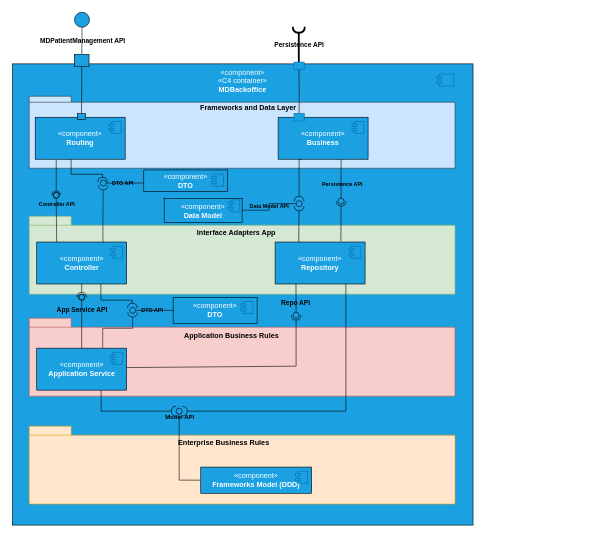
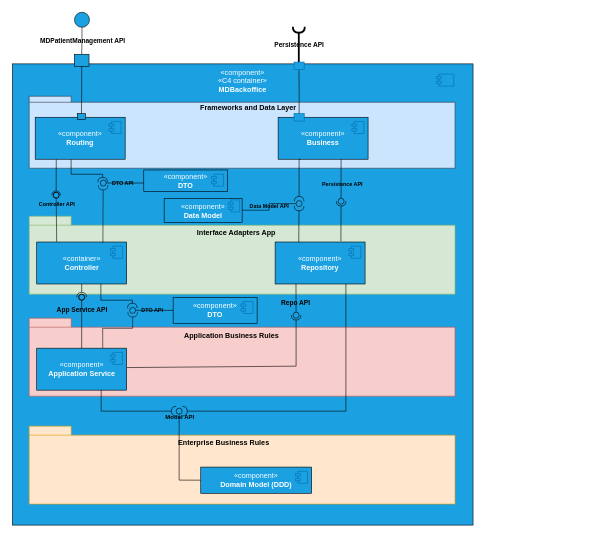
- <mxCell id="9" value="«component»&lt;br&gt;&lt;b&gt;Controller&lt;/b&gt;" style="html=1;dropTarget=0;whiteSpace=wrap;fillColor=#1ba1e2;fontColor=#ffffff;strokeColor=#000000;" vertex="1" parent="8"><mxGeometry y="10" width="150" height="70" as="geometry" /></mxCell>
+ <mxCell id="9" value="«container»&lt;br&gt;&lt;b&gt;Controller&lt;/b&gt;" style="html=1;dropTarget=0;whiteSpace=wrap;fillColor=#1ba1e2;fontColor=#ffffff;strokeColor=#000000;" vertex="1" parent="8"><mxGeometry y="10" width="150" height="70" as="geometry" /></mxCell>
- <mxCell id="48" value="«component»&lt;br&gt;&lt;b&gt;Frameworks Model (DDD)&lt;/b&gt;" style="html=1;dropTarget=0;whiteSpace=wrap;fillColor=#1ba1e2;fontColor=#ffffff;strokeColor=#000000;" vertex="1" parent="47"><mxGeometry y="6.25" width="185.0" height="43.75" as="geometry" /></mxCell>
+ <mxCell id="48" value="«component»&lt;br&gt;&lt;b&gt;Domain Model (DDD)&lt;/b&gt;" style="html=1;dropTarget=0;whiteSpace=wrap;fillColor=#1ba1e2;fontColor=#ffffff;strokeColor=#000000;" vertex="1" parent="47"><mxGeometry y="6.25" width="185.0" height="43.75" as="geometry" /></mxCell>
